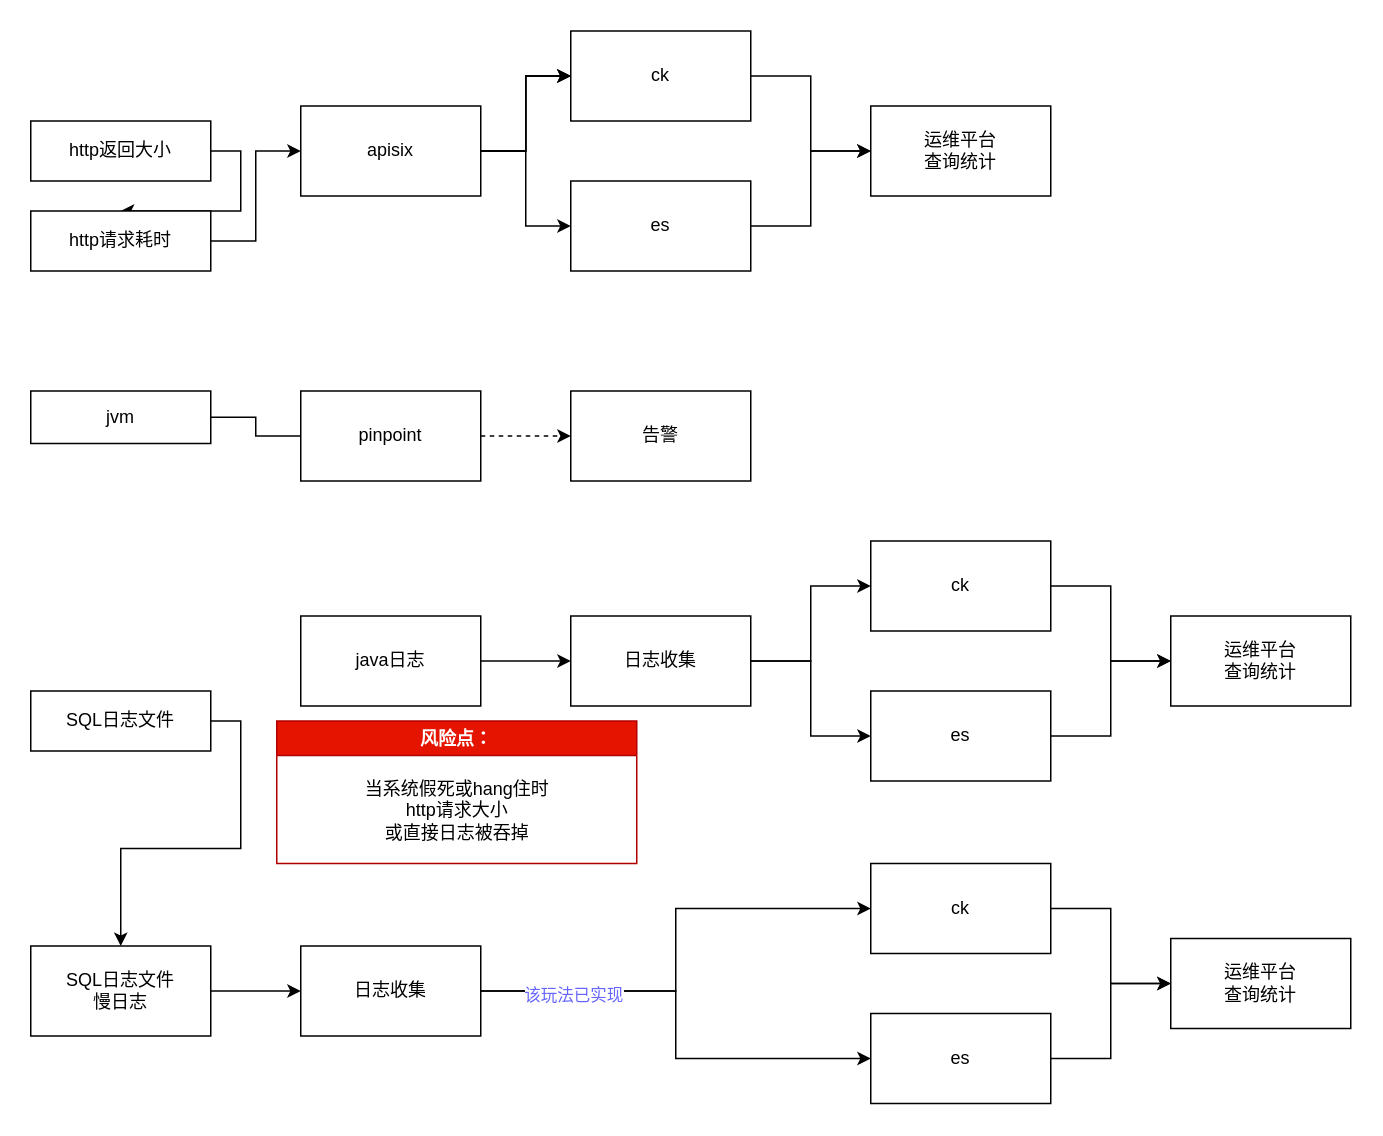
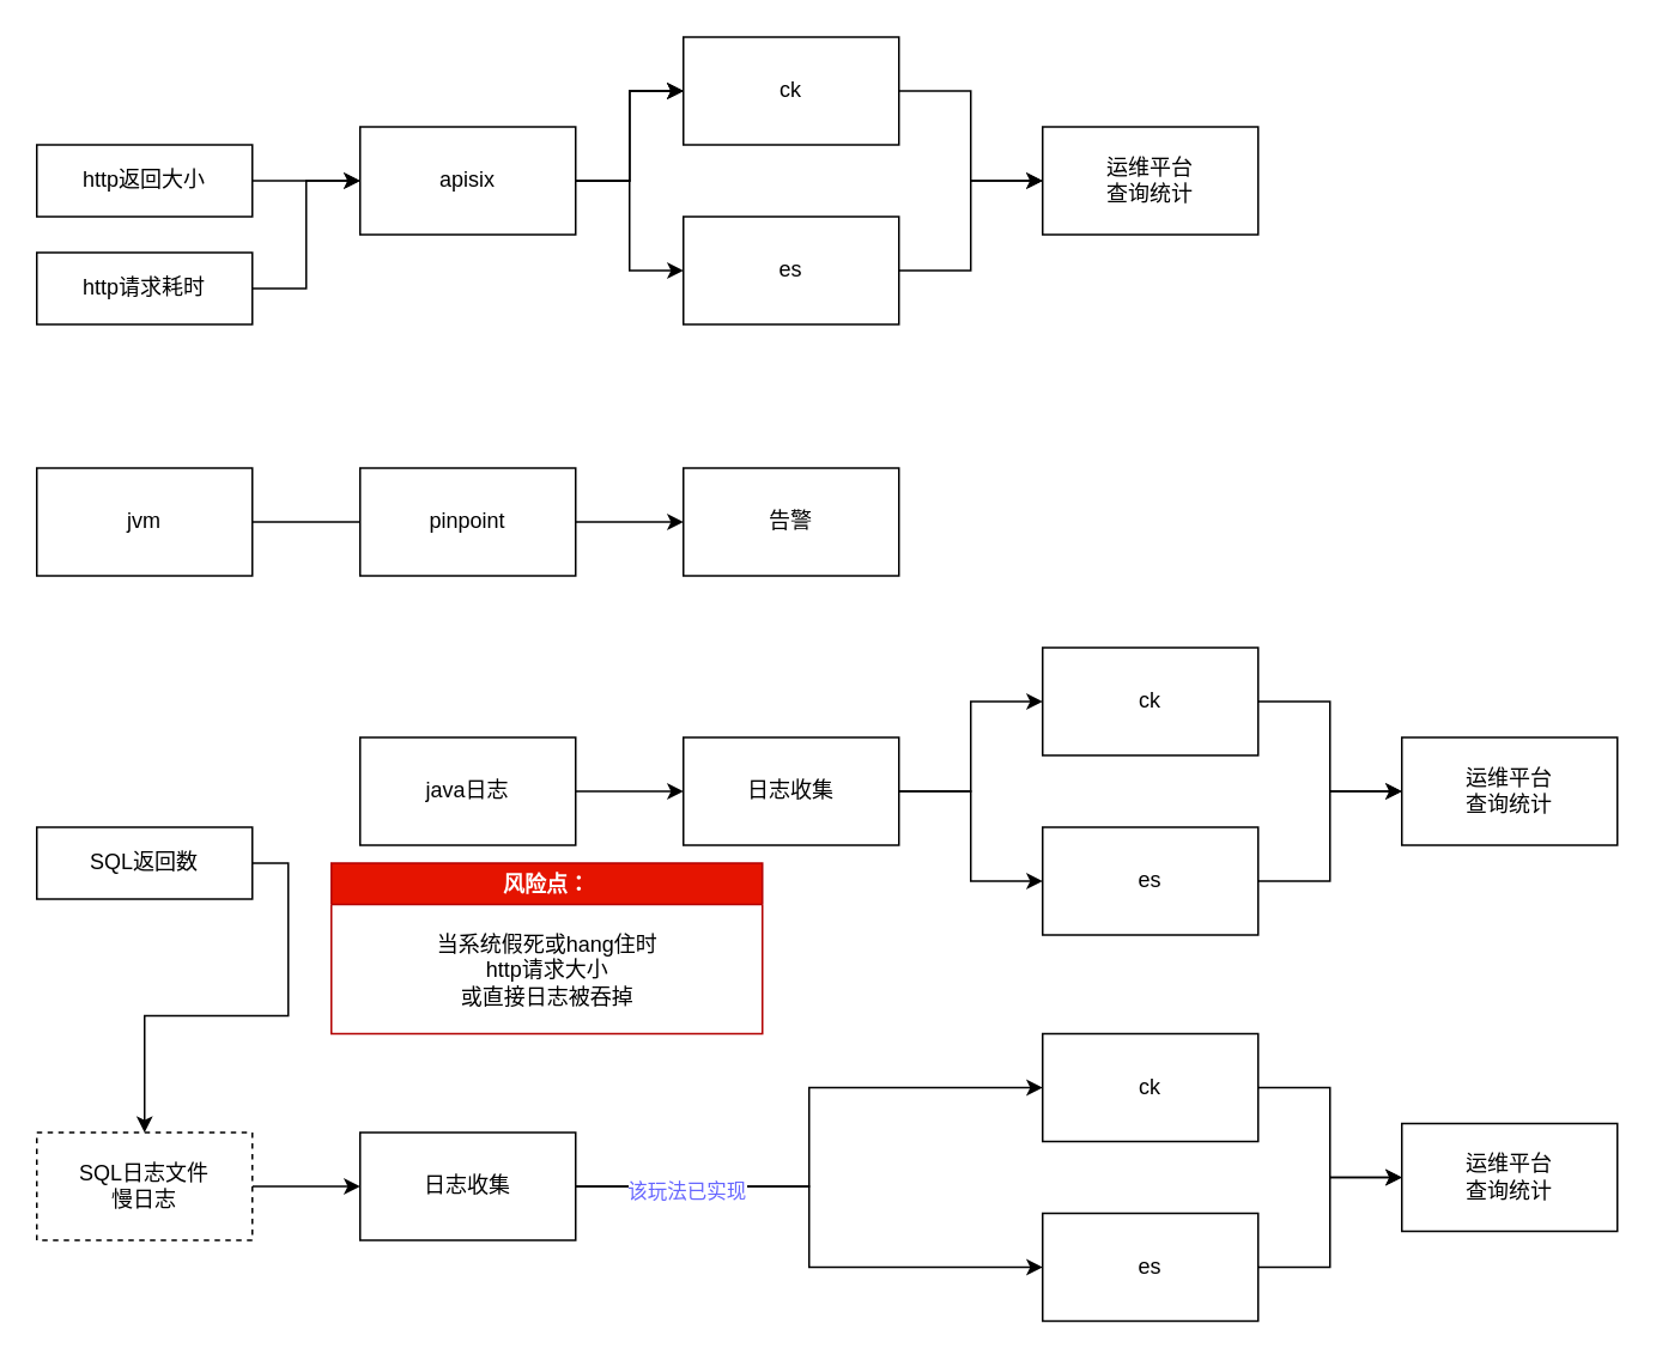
- <mxCell id="2" style="edgeStyle=orthogonalEdgeStyle;rounded=0;orthogonalLoop=1;jettySize=auto;html=1;exitX=1;exitY=0.5;exitDx=0;exitDy=0;" edge="1" parent="1" source="3" target="5"><mxGeometry relative="1" as="geometry"><mxPoint x="200" y="100" as="targetPoint" /></mxGeometry></mxCell>
+ <mxCell id="2" style="edgeStyle=orthogonalEdgeStyle;rounded=0;orthogonalLoop=1;jettySize=auto;html=1;exitX=1;exitY=0.5;exitDx=0;exitDy=0;entryX=0;entryY=0.5;entryDx=0;entryDy=0;" edge="1" parent="1" source="3" target="10"><mxGeometry relative="1" as="geometry"><mxPoint x="200" y="100" as="targetPoint" /></mxGeometry></mxCell>
- <mxCell id="17" value="jvm" style="rounded=0;whiteSpace=wrap;html=1;" vertex="1" parent="1"><mxGeometry x="20" y="260" width="120" height="35" as="geometry" /></mxCell>
+ <mxCell id="17" value="jvm" style="rounded=0;whiteSpace=wrap;html=1;" vertex="1" parent="1"><mxGeometry x="20" y="260" width="120" height="60" as="geometry" /></mxCell>
- <mxCell id="18" value="" style="edgeStyle=orthogonalEdgeStyle;rounded=0;orthogonalLoop=1;jettySize=auto;html=1;dashed=1;" edge="1" parent="1" source="19" target="20"><mxGeometry relative="1" as="geometry" /></mxCell>
+ <mxCell id="18" value="" style="edgeStyle=orthogonalEdgeStyle;rounded=0;orthogonalLoop=1;jettySize=auto;html=1;" edge="1" parent="1" source="19" target="20"><mxGeometry relative="1" as="geometry" /></mxCell>
- <mxCell id="22" value="SQL日志文件" style="rounded=0;whiteSpace=wrap;html=1;" vertex="1" parent="1"><mxGeometry x="20" y="460" width="120" height="40" as="geometry" /></mxCell>
+ <mxCell id="22" value="SQL返回数" style="rounded=0;whiteSpace=wrap;html=1;" vertex="1" parent="1"><mxGeometry x="20" y="460" width="120" height="40" as="geometry" /></mxCell>
- <mxCell id="36" value="SQL日志文件&lt;div&gt;慢日志&lt;/div&gt;" style="rounded=0;whiteSpace=wrap;html=1;" vertex="1" parent="1"><mxGeometry x="20" y="630" width="120" height="60" as="geometry" /></mxCell>
+ <mxCell id="36" value="SQL日志文件&lt;div&gt;慢日志&lt;/div&gt;" style="rounded=0;whiteSpace=wrap;html=1;dashed=1;" vertex="1" parent="1"><mxGeometry x="20" y="630" width="120" height="60" as="geometry" /></mxCell>
